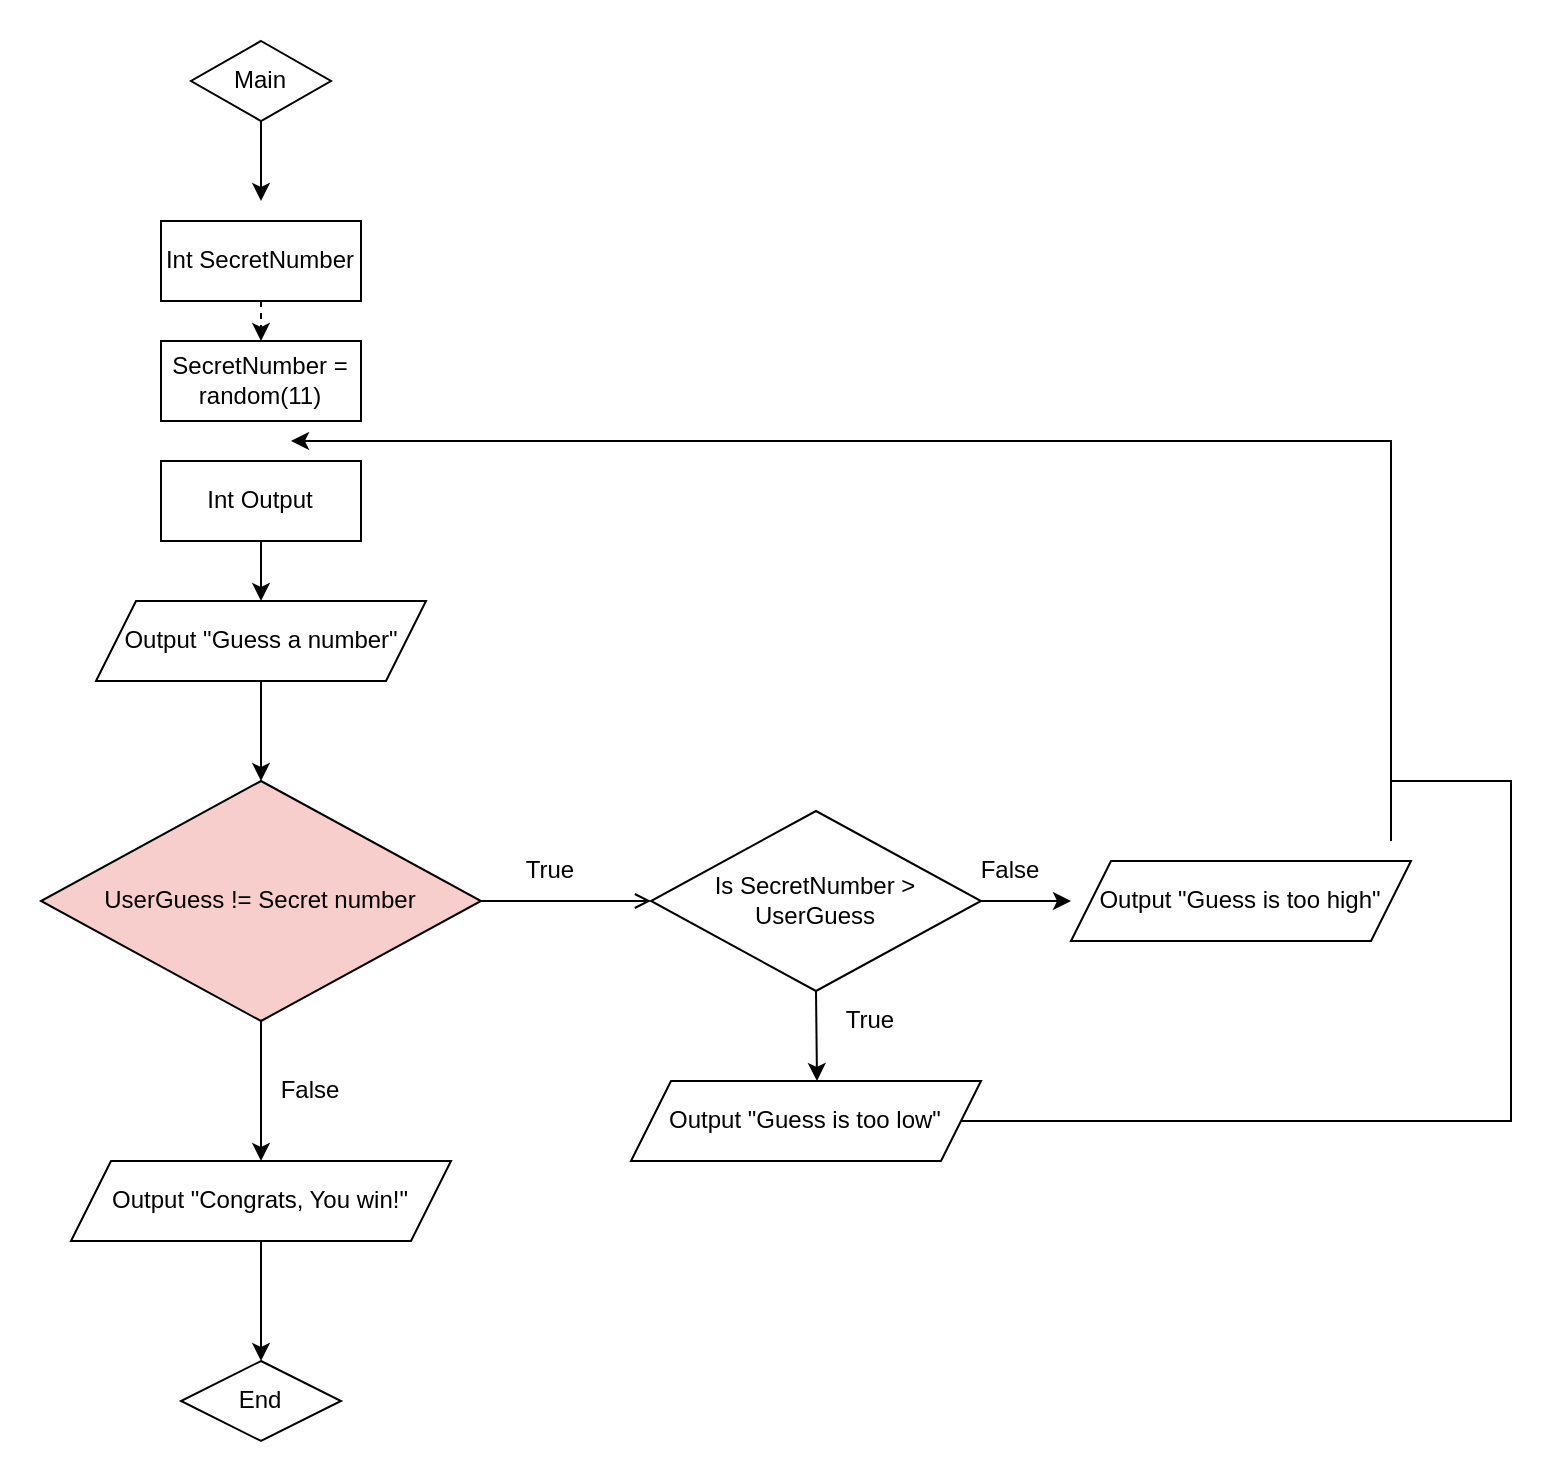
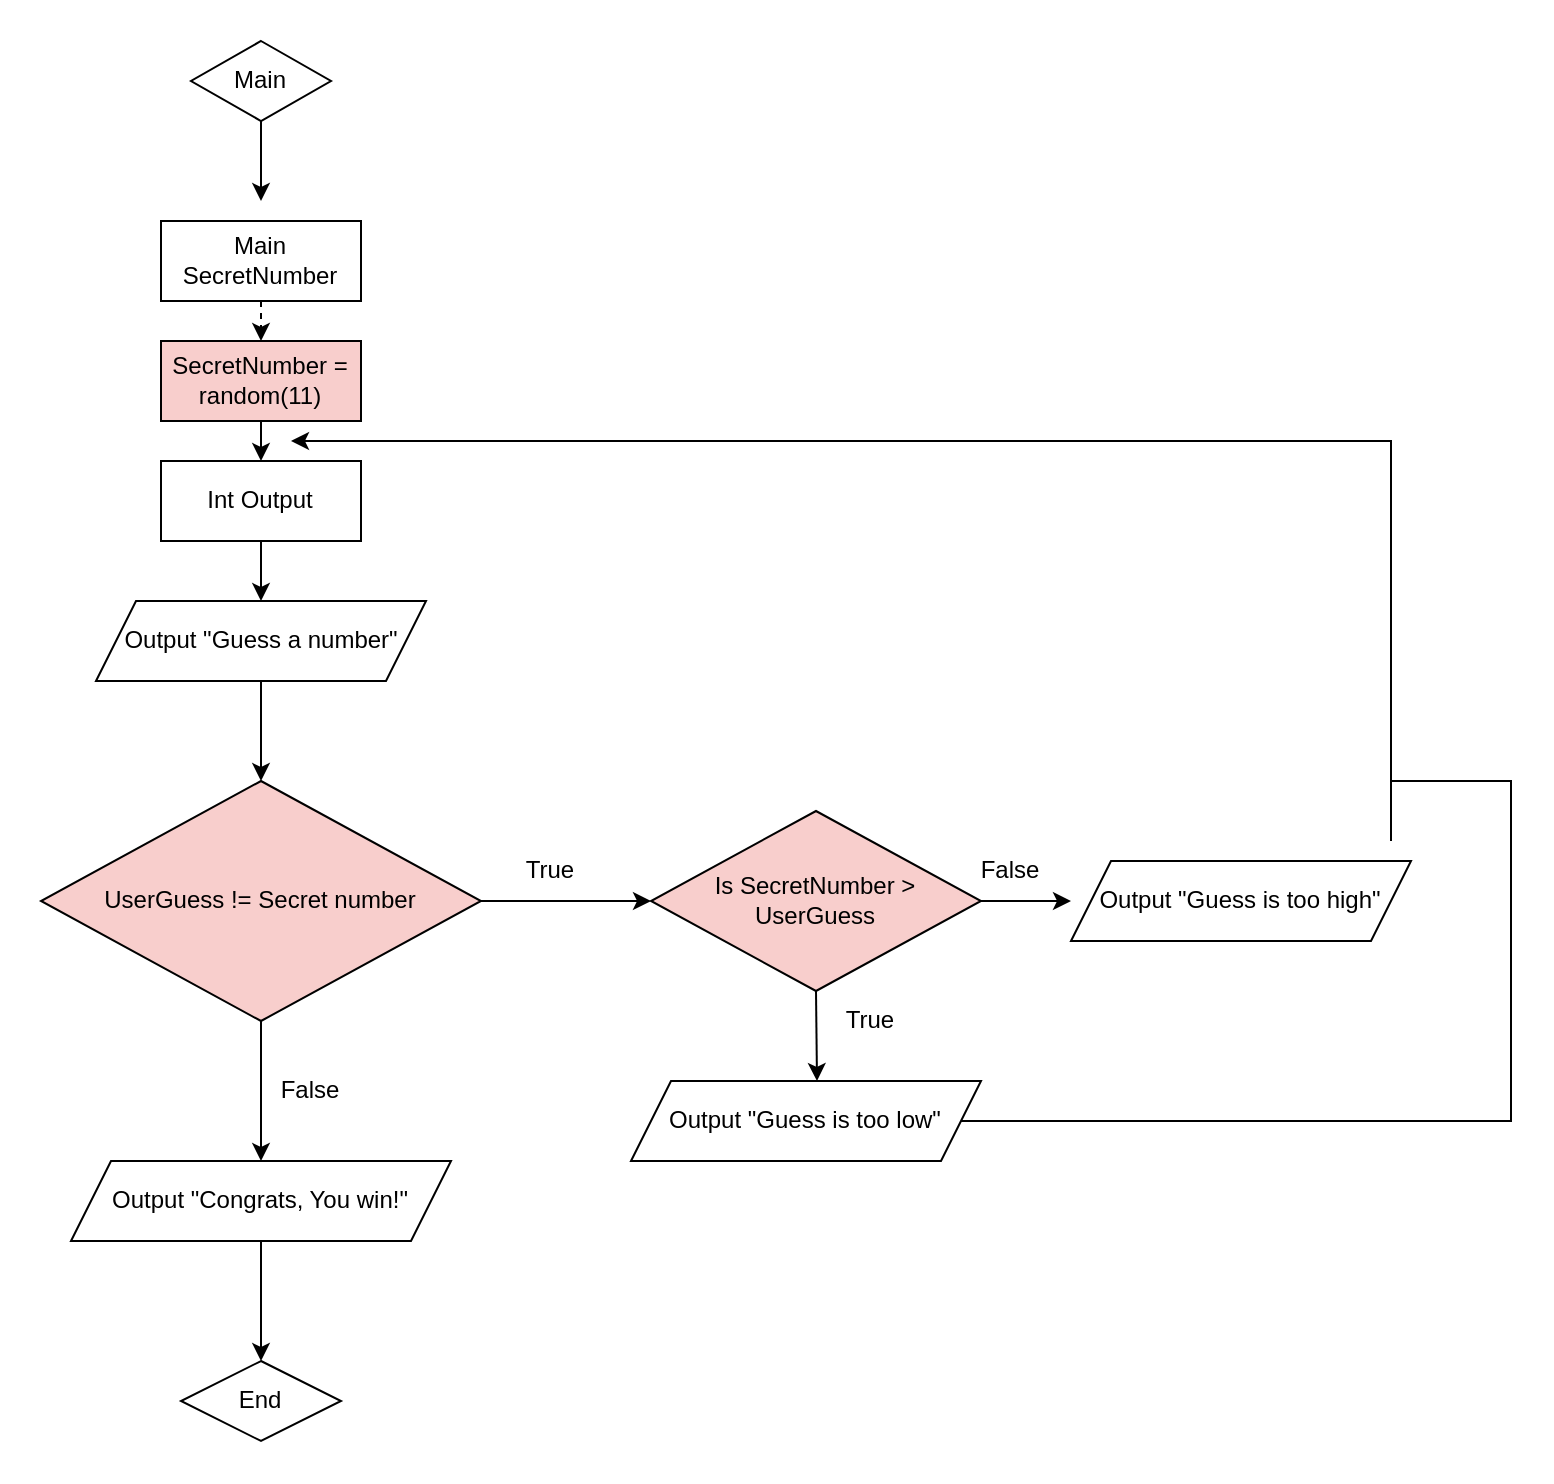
- <mxCell id="4" value="Int SecretNumber" style="rounded=0;whiteSpace=wrap;html=1;" parent="1" vertex="1"><mxGeometry x="80" y="110" width="100" height="40" as="geometry" /></mxCell>
+ <mxCell id="4" value="Main SecretNumber" style="rounded=0;whiteSpace=wrap;html=1;" parent="1" vertex="1"><mxGeometry x="80" y="110" width="100" height="40" as="geometry" /></mxCell>
- <mxCell id="5" value="SecretNumber = random(11)" style="rounded=0;whiteSpace=wrap;html=1;" parent="1" vertex="1"><mxGeometry x="80" y="170" width="100" height="40" as="geometry" /></mxCell>
+ <mxCell id="5" value="SecretNumber = random(11)" style="rounded=0;whiteSpace=wrap;html=1;fillColor=#f8cecc;" parent="1" vertex="1"><mxGeometry x="80" y="170" width="100" height="40" as="geometry" /></mxCell>
+ <mxCell id="10" value="" style="endArrow=classic;html=1;rounded=0;exitX=0.5;exitY=1;exitDx=0;exitDy=0;entryX=0.5;entryY=0;entryDx=0;entryDy=0;" parent="1" source="5" target="6" edge="1"><mxGeometry width="50" height="50" relative="1" as="geometry"><mxPoint x="140" y="160" as="sourcePoint" /><mxPoint x="140" y="180" as="targetPoint" /></mxGeometry></mxCell>
- <mxCell id="13" value="" style="endArrow=open;html=1;rounded=0;exitX=1;exitY=0.5;exitDx=0;exitDy=0;" parent="1" source="8" target="14" edge="1"><mxGeometry width="50" height="50" relative="1" as="geometry"><mxPoint x="170" y="190" as="sourcePoint" /><mxPoint x="325" y="450" as="targetPoint" /></mxGeometry></mxCell>
+ <mxCell id="13" value="" style="endArrow=classic;html=1;rounded=0;exitX=1;exitY=0.5;exitDx=0;exitDy=0;" parent="1" source="8" target="14" edge="1"><mxGeometry width="50" height="50" relative="1" as="geometry"><mxPoint x="170" y="190" as="sourcePoint" /><mxPoint x="325" y="450" as="targetPoint" /></mxGeometry></mxCell>
- <mxCell id="14" value="Is SecretNumber &amp;gt; UserGuess" style="rhombus;whiteSpace=wrap;html=1;" parent="1" vertex="1"><mxGeometry x="325" y="405" width="165" height="90" as="geometry" /></mxCell>
+ <mxCell id="14" value="Is SecretNumber &amp;gt; UserGuess" style="rhombus;whiteSpace=wrap;html=1;fillColor=#f8cecc;" parent="1" vertex="1"><mxGeometry x="325" y="405" width="165" height="90" as="geometry" /></mxCell>
